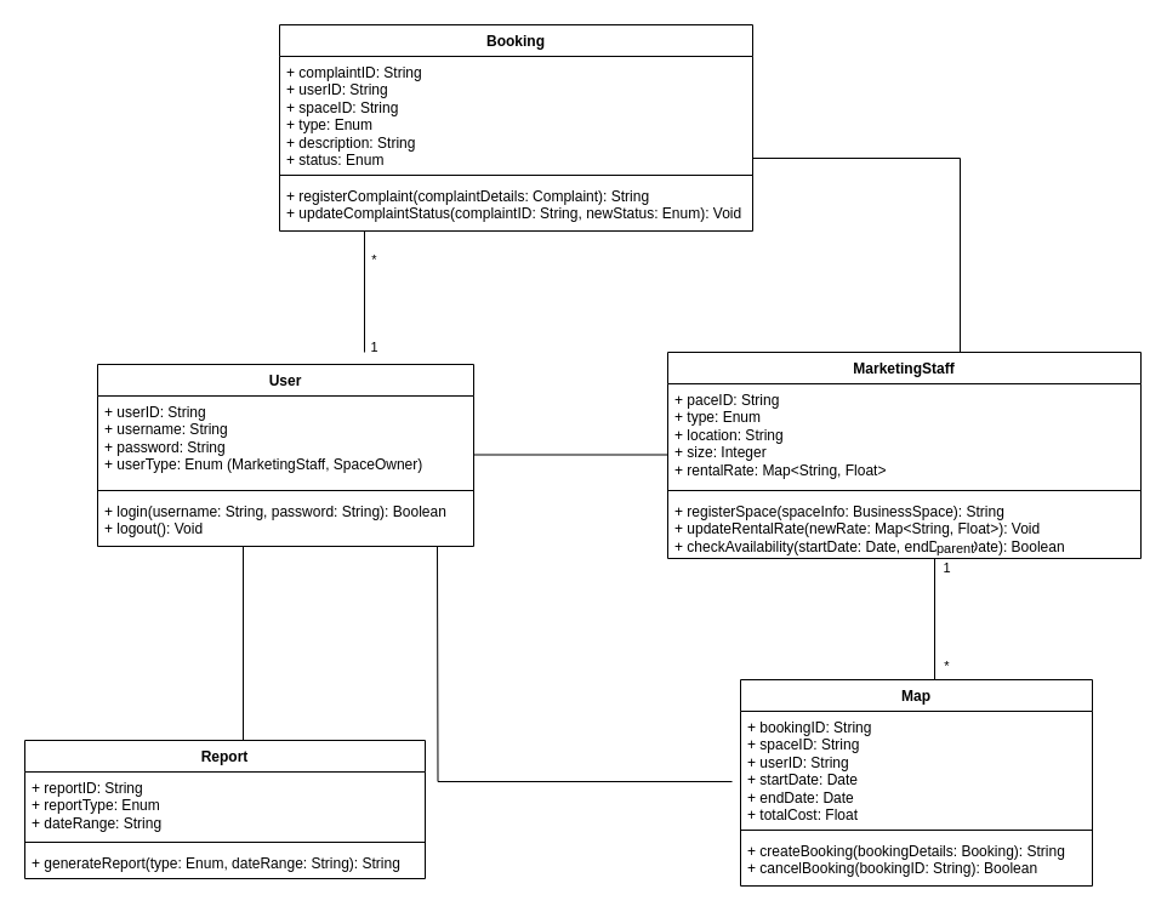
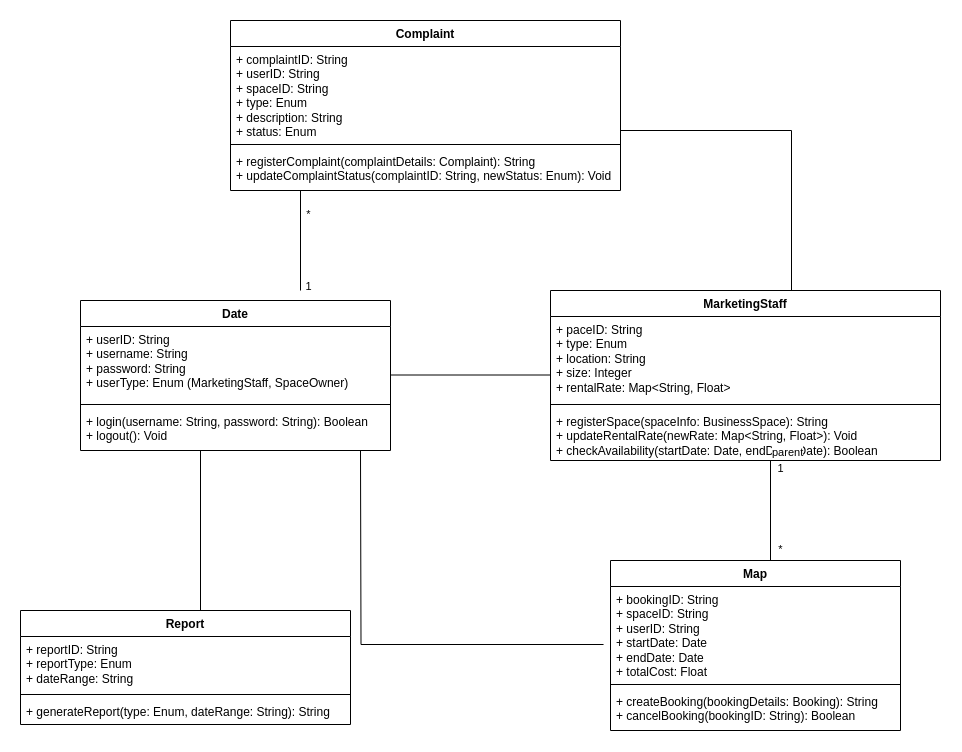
- <mxCell id="18" value="Booking" style="swimlane;fontStyle=1;align=center;verticalAlign=top;childLayout=stackLayout;horizontal=1;startSize=26;horizontalStack=0;resizeParent=1;resizeParentMax=0;resizeLast=0;collapsible=1;marginBottom=0;whiteSpace=wrap;html=1;" vertex="1" parent="1"><mxGeometry x="230" y="20" width="390" height="170" as="geometry" /></mxCell>
+ <mxCell id="18" value="Complaint" style="swimlane;fontStyle=1;align=center;verticalAlign=top;childLayout=stackLayout;horizontal=1;startSize=26;horizontalStack=0;resizeParent=1;resizeParentMax=0;resizeLast=0;collapsible=1;marginBottom=0;whiteSpace=wrap;html=1;" vertex="1" parent="1"><mxGeometry x="230" y="20" width="390" height="170" as="geometry" /></mxCell>
- <mxCell id="2" value="User&lt;div&gt;&lt;br/&gt;&lt;/div&gt;" style="swimlane;fontStyle=1;align=center;verticalAlign=top;childLayout=stackLayout;horizontal=1;startSize=26;horizontalStack=0;resizeParent=1;resizeParentMax=0;resizeLast=0;collapsible=1;marginBottom=0;whiteSpace=wrap;html=1;" vertex="1" parent="1"><mxGeometry x="80" y="300" width="310" height="150" as="geometry" /></mxCell>
+ <mxCell id="2" value="Date&lt;div&gt;&lt;br/&gt;&lt;/div&gt;" style="swimlane;fontStyle=1;align=center;verticalAlign=top;childLayout=stackLayout;horizontal=1;startSize=26;horizontalStack=0;resizeParent=1;resizeParentMax=0;resizeLast=0;collapsible=1;marginBottom=0;whiteSpace=wrap;html=1;" vertex="1" parent="1"><mxGeometry x="80" y="300" width="310" height="150" as="geometry" /></mxCell>
